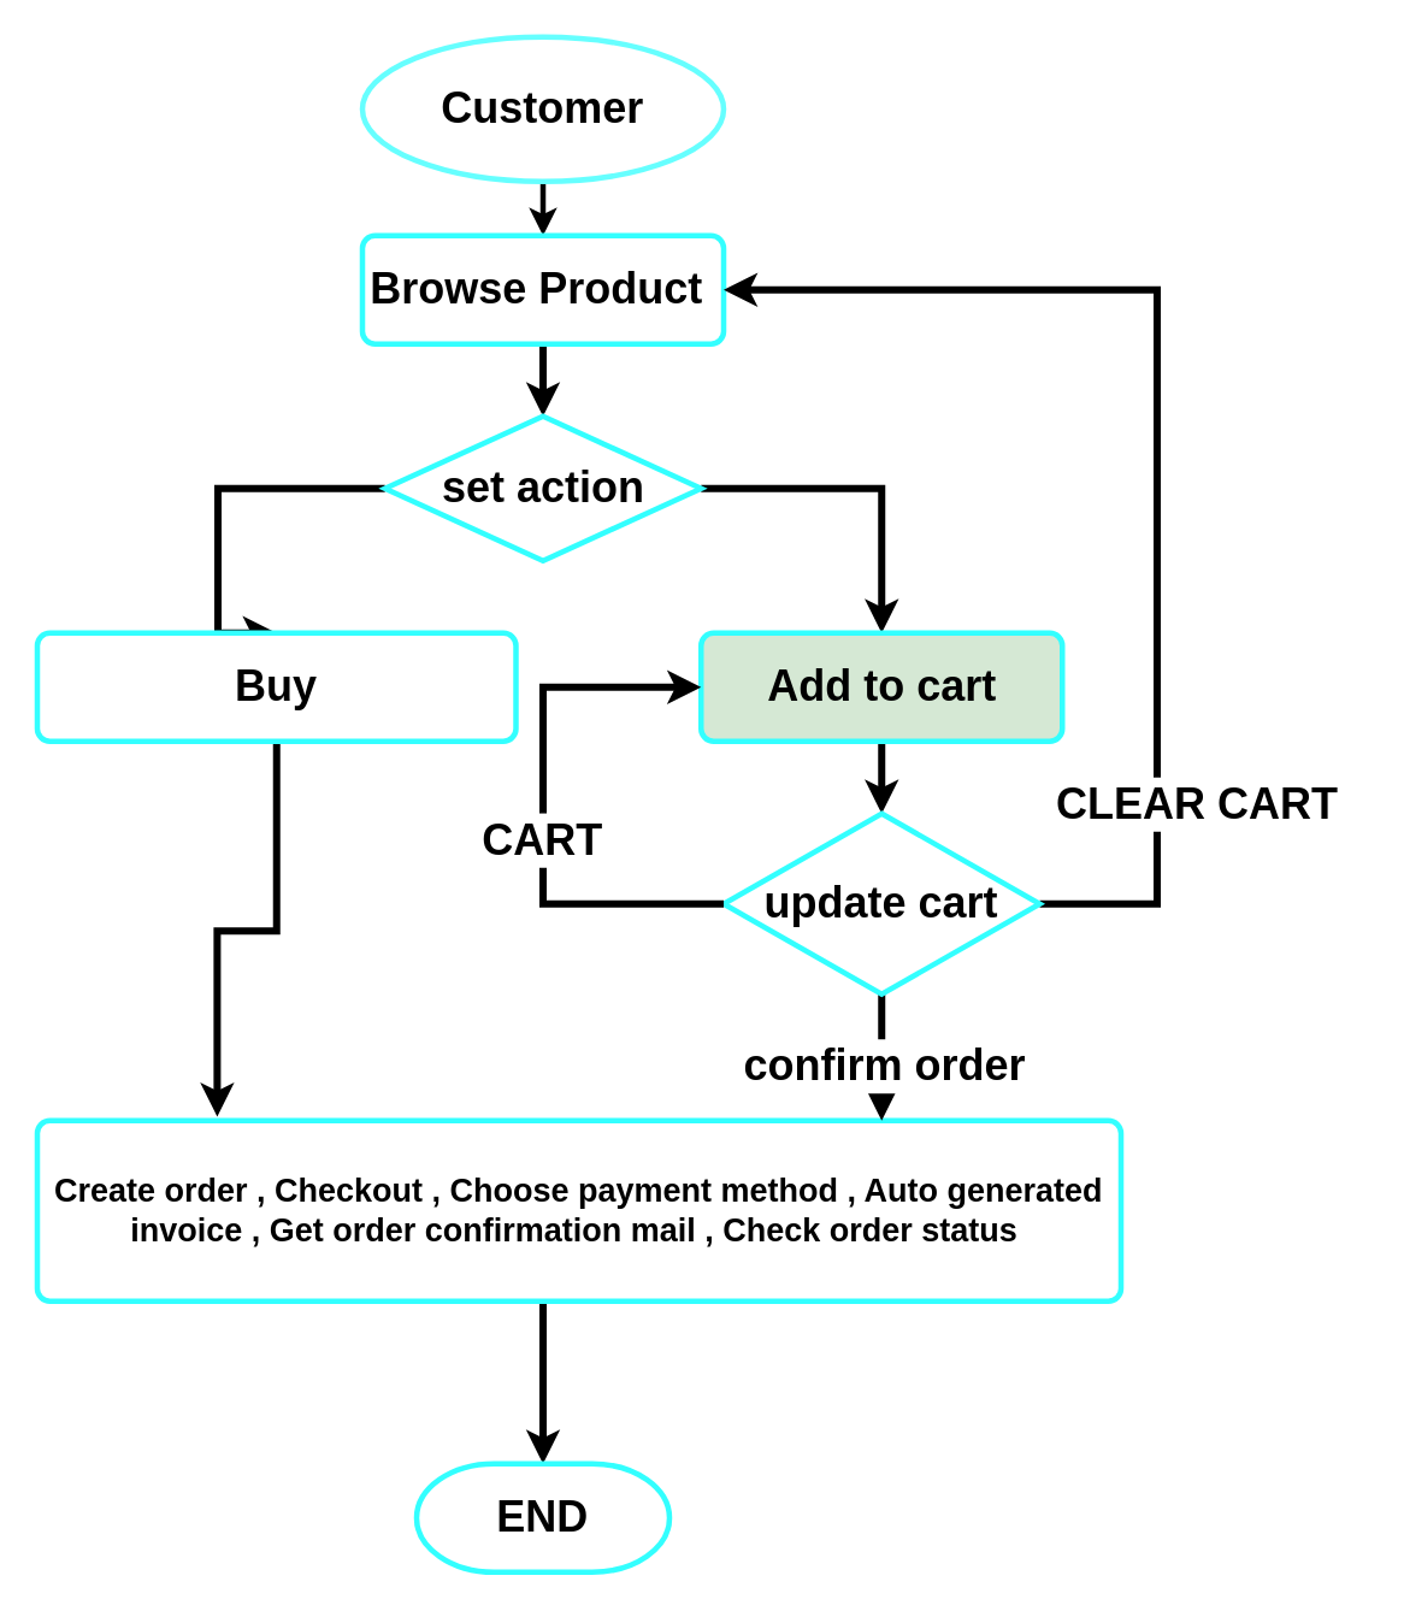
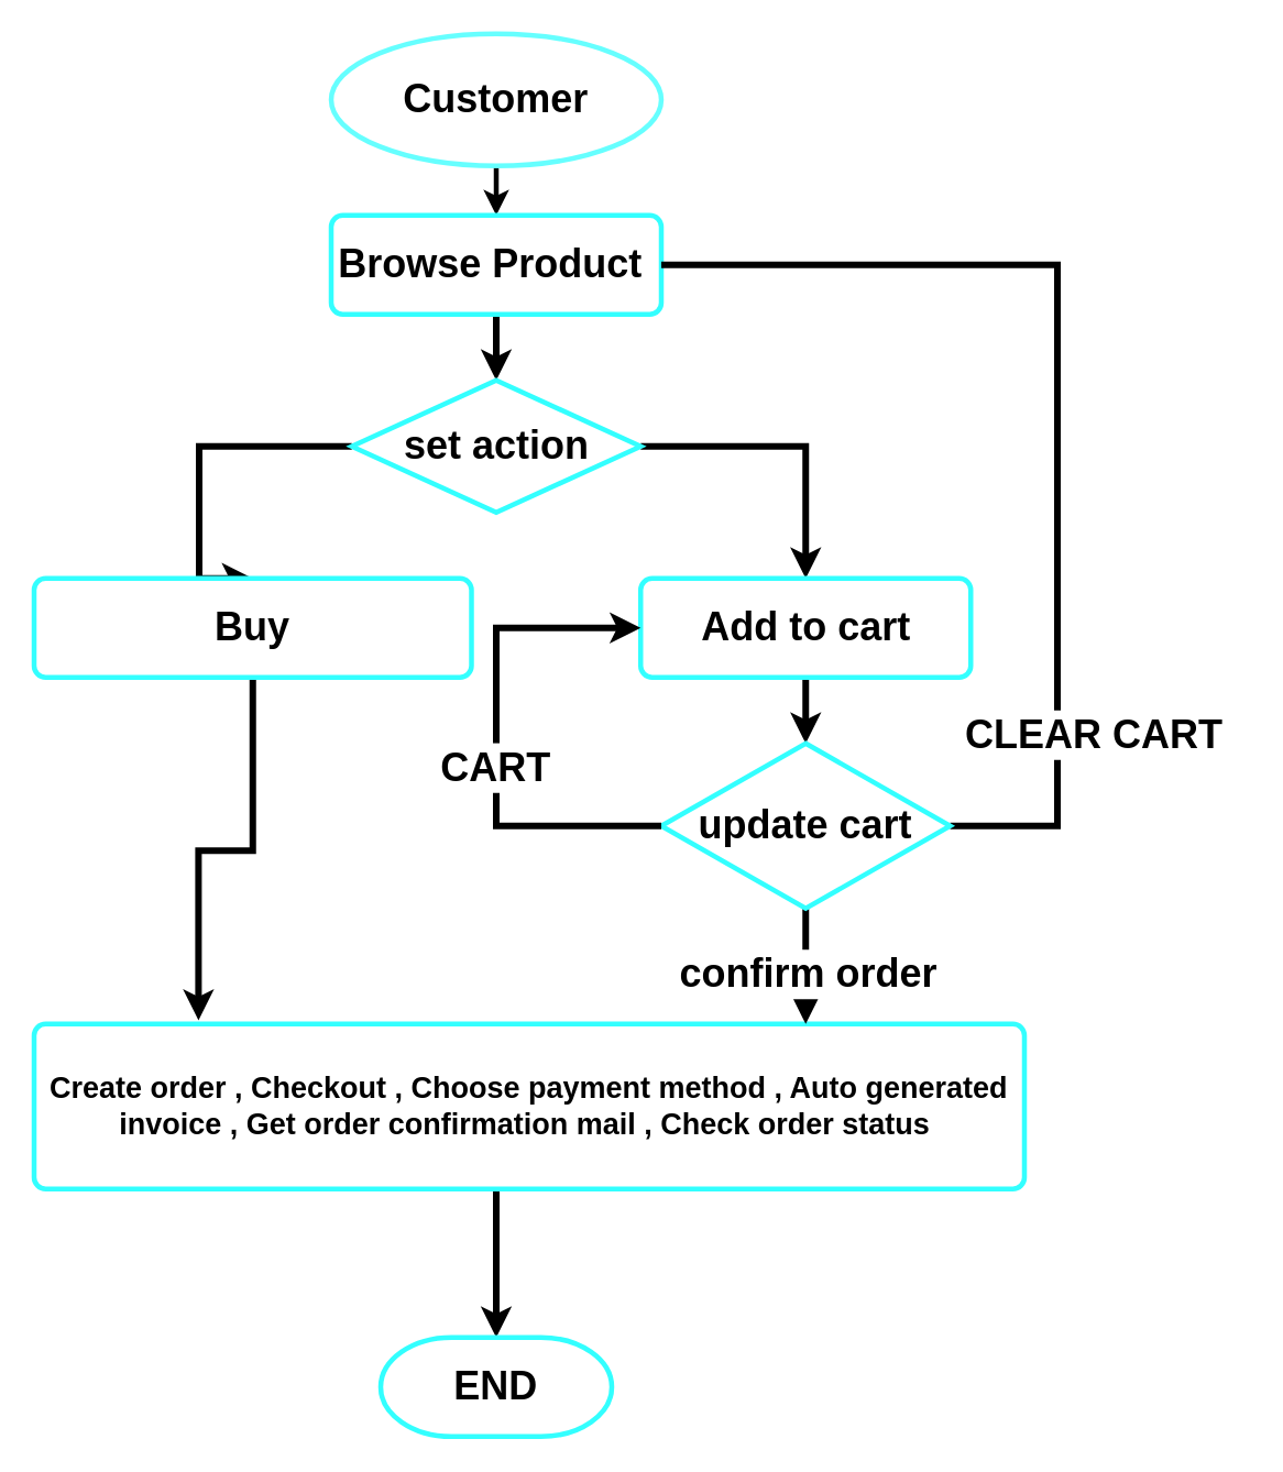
- <mxCell id="16" style="edgeStyle=orthogonalEdgeStyle;rounded=0;orthogonalLoop=1;jettySize=auto;html=1;entryX=1;entryY=0.5;entryDx=0;entryDy=0;strokeWidth=4;exitX=1;exitY=0.5;exitDx=0;exitDy=0;exitPerimeter=0;" parent="1" source="19" target="5" edge="1"><mxGeometry relative="1" as="geometry"><Array as="points"><mxPoint x="640" y="500" /><mxPoint x="640" y="160" /></Array></mxGeometry></mxCell>
+ <mxCell id="16" style="edgeStyle=orthogonalEdgeStyle;rounded=0;orthogonalLoop=1;jettySize=auto;html=1;entryX=1;entryY=0.5;entryDx=0;entryDy=0;strokeWidth=4;exitX=1;exitY=0.5;exitDx=0;exitDy=0;exitPerimeter=0;endArrow=none;" parent="1" source="19" target="5" edge="1"><mxGeometry relative="1" as="geometry"><Array as="points"><mxPoint x="640" y="500" /><mxPoint x="640" y="160" /></Array></mxGeometry></mxCell>
- <mxCell id="13" value="&lt;font style=&quot;font-size: 24px;&quot;&gt;&lt;b&gt;Add to cart&lt;/b&gt;&lt;/font&gt;" style="rounded=1;whiteSpace=wrap;html=1;absoluteArcSize=1;arcSize=14;strokeWidth=3;strokeColor=#33FFFF;fillColor=#d5e8d4;" parent="1" vertex="1"><mxGeometry x="387.5" y="350" width="200" height="60" as="geometry" /></mxCell>
+ <mxCell id="13" value="&lt;font style=&quot;font-size: 24px;&quot;&gt;&lt;b&gt;Add to cart&lt;/b&gt;&lt;/font&gt;" style="rounded=1;whiteSpace=wrap;html=1;absoluteArcSize=1;arcSize=14;strokeWidth=3;strokeColor=#33FFFF;" parent="1" vertex="1"><mxGeometry x="387.5" y="350" width="200" height="60" as="geometry" /></mxCell>
